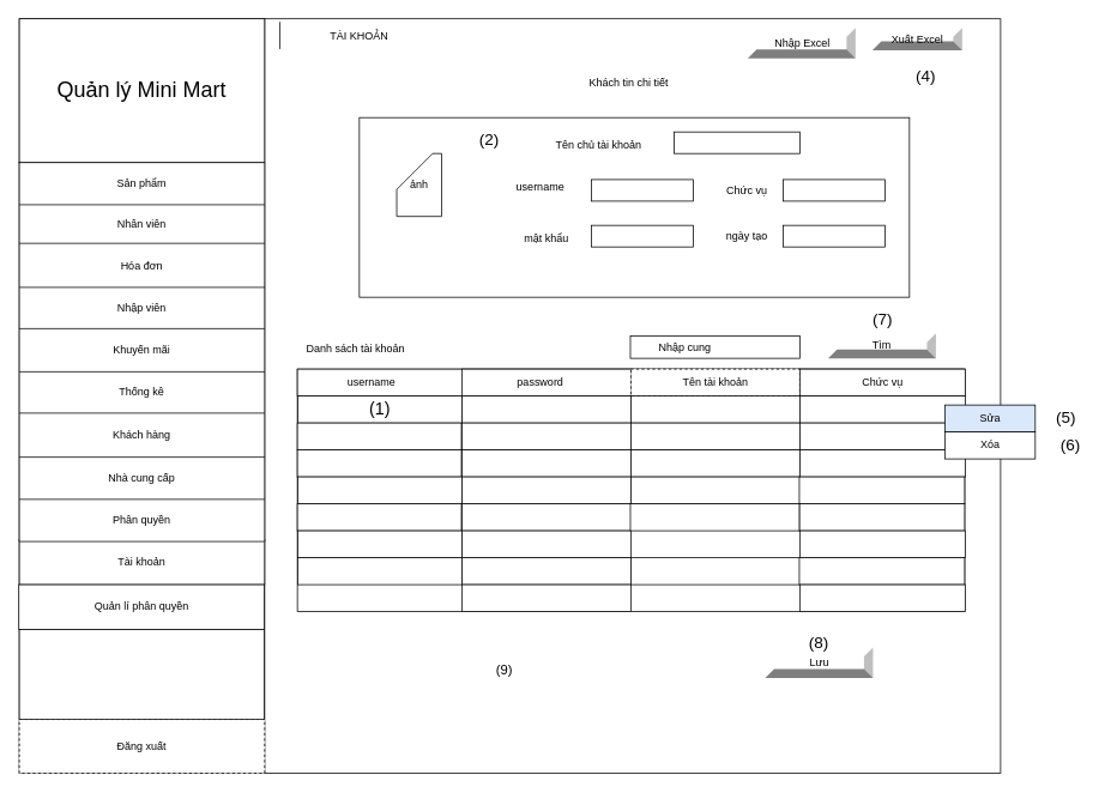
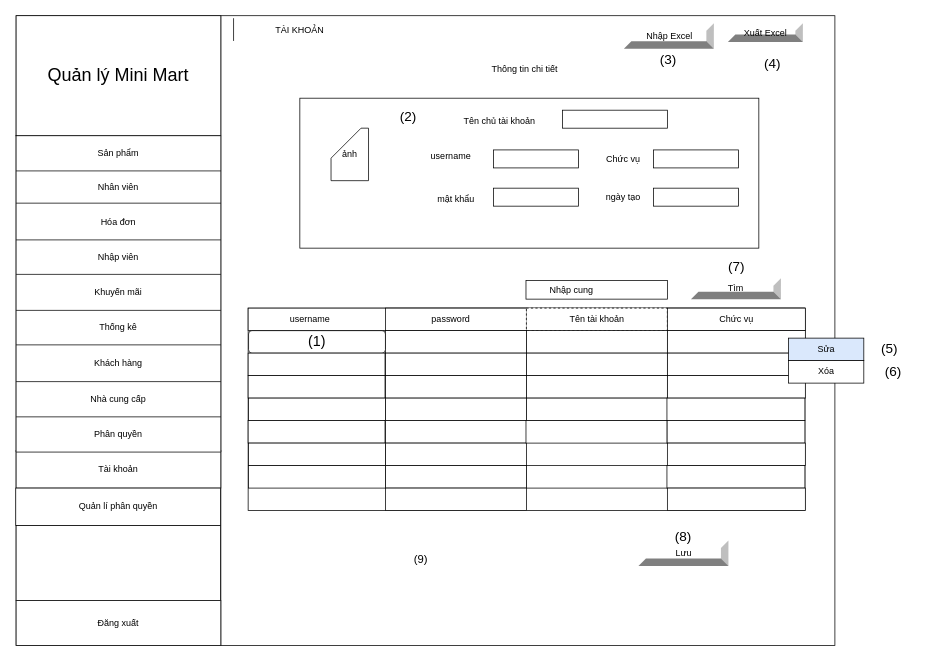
+ <mxCell id="59" value="(3)" style="text;html=1;align=center;verticalAlign=middle;whiteSpace=wrap;rounded=0;fontSize=18;" parent="1" vertex="1"><mxGeometry x="861" y="64" width="60" height="30" as="geometry" /></mxCell>
- <mxCell id="3" value="Khách tin chi tiết" style="text;html=1;align=center;verticalAlign=middle;whiteSpace=wrap;rounded=0;" parent="1" vertex="1"><mxGeometry x="644.06" y="76" width="111" height="30" as="geometry" /></mxCell>
+ <mxCell id="3" value="Thông tin chi tiết" style="text;html=1;align=center;verticalAlign=middle;whiteSpace=wrap;rounded=0;" parent="1" vertex="1"><mxGeometry x="644.06" y="76" width="111" height="30" as="geometry" /></mxCell>
- <mxCell id="5" value="Danh sách tài khoản" style="text;html=1;align=center;verticalAlign=middle;whiteSpace=wrap;rounded=0;shadow=0;glass=0;sketch=0;fontSize=12;" parent="1" vertex="1"><mxGeometry x="323" y="373" width="145" height="30" as="geometry" /></mxCell>
- <mxCell id="41" value="&lt;font style=&quot;font-size: 19px;&quot;&gt;(1)&lt;/font&gt;" style="rounded=0;whiteSpace=wrap;html=1;" parent="1" vertex="1"><mxGeometry x="331" y="440" width="182.56" height="30" as="geometry" /></mxCell>
+ <mxCell id="41" value="&lt;font style=&quot;font-size: 19px;&quot;&gt;(1)&lt;/font&gt;" style="whiteSpace=wrap;html=1;rounded=1;" parent="1" vertex="1"><mxGeometry x="331" y="440" width="182.56" height="30" as="geometry" /></mxCell>
- <mxCell id="9" value="Đăng xuất" style="rounded=0;whiteSpace=wrap;html=1;shadow=0;glass=0;sketch=0;fontSize=12;gradientDirection=north;dashed=1;" parent="1" vertex="1"><mxGeometry x="21" y="800" width="273" height="60" as="geometry" /></mxCell>
+ <mxCell id="9" value="Đăng xuất" style="rounded=0;whiteSpace=wrap;html=1;shadow=0;glass=0;sketch=0;fontSize=12;gradientDirection=north;" parent="1" vertex="1"><mxGeometry x="21" y="800" width="273" height="60" as="geometry" /></mxCell>
